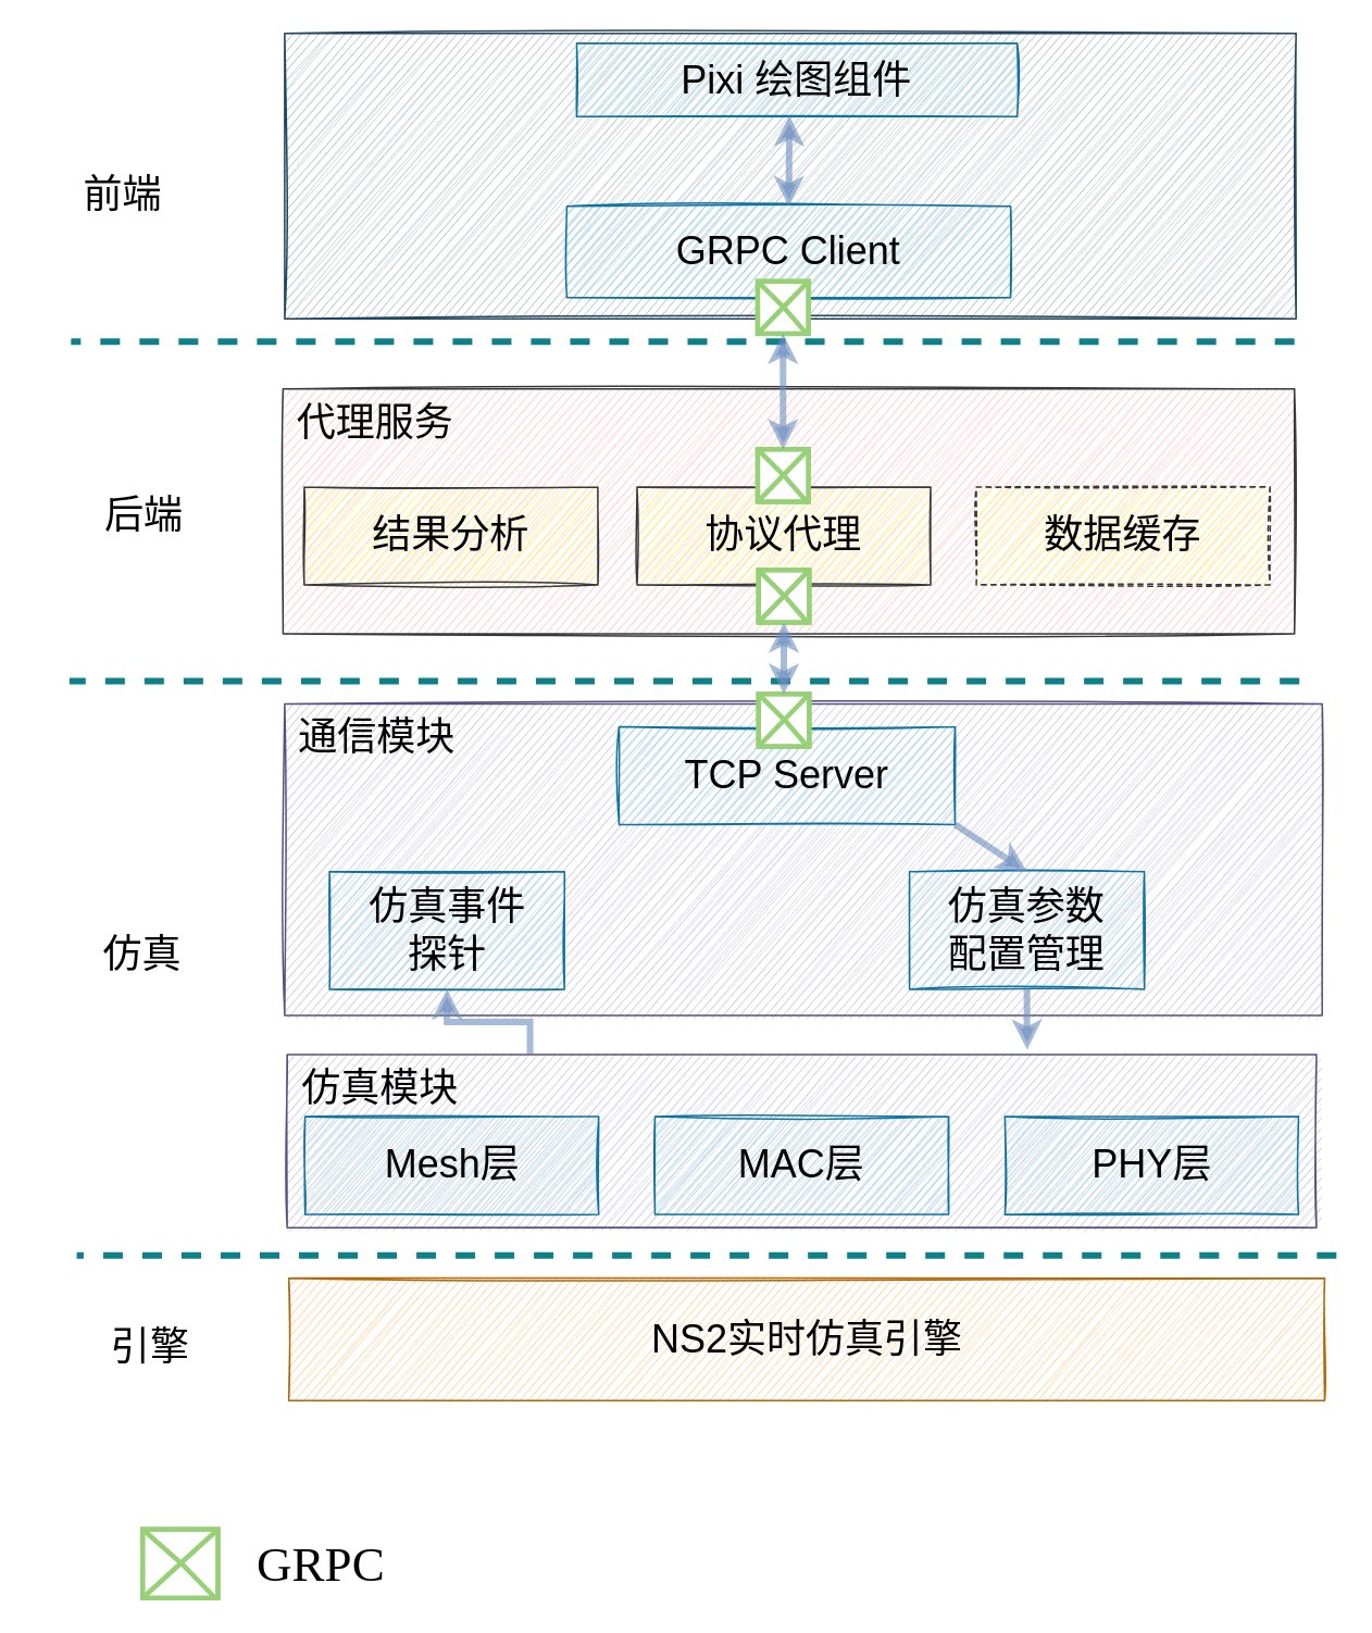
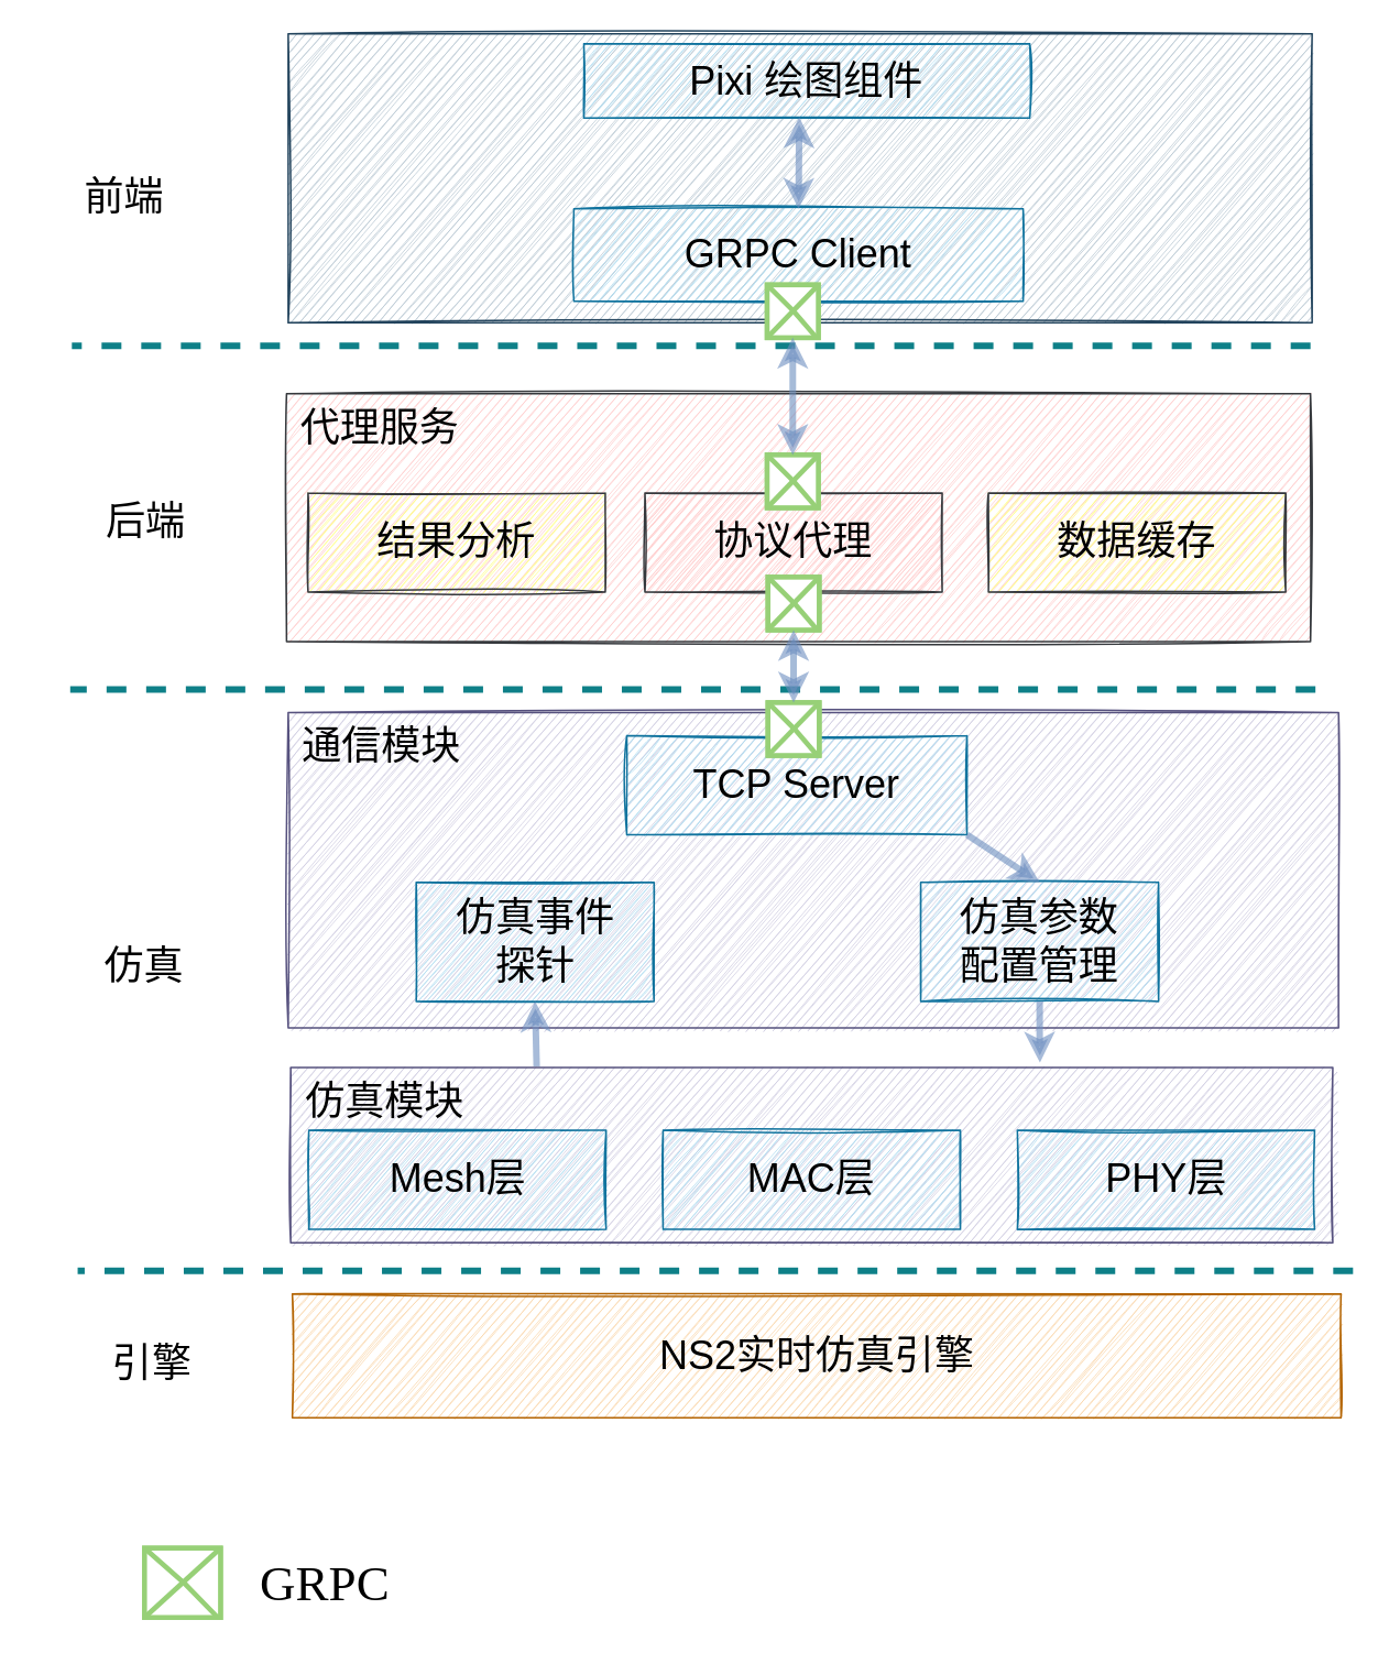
- <mxCell id="10" value="协议代理" style="rounded=0;whiteSpace=wrap;html=1;fontSize=24;fillColor=#ffff88;strokeColor=#36393d;shadow=0;sketch=1;movable=0;resizable=0;rotatable=0;deletable=0;editable=0;locked=1;connectable=0;" parent="1" vertex="1"><mxGeometry x="390" y="298" width="180" height="60" as="geometry" /></mxCell>
+ <mxCell id="10" value="协议代理" style="rounded=0;whiteSpace=wrap;html=1;fontSize=24;fillColor=#ffcccc;strokeColor=#36393d;shadow=0;sketch=1;movable=0;resizable=0;rotatable=0;deletable=0;editable=0;locked=1;connectable=0;" parent="1" vertex="1"><mxGeometry x="390" y="298" width="180" height="60" as="geometry" /></mxCell>
- <mxCell id="11" value="数据缓存" style="rounded=0;whiteSpace=wrap;html=1;fontSize=24;fillColor=#ffff88;strokeColor=#36393d;shadow=0;sketch=1;movable=0;resizable=0;rotatable=0;deletable=0;editable=0;locked=1;connectable=0;dashed=1;" parent="1" vertex="1"><mxGeometry x="598" y="298" width="180" height="60" as="geometry" /></mxCell>
+ <mxCell id="11" value="数据缓存" style="rounded=0;whiteSpace=wrap;html=1;fontSize=24;fillColor=#ffff88;strokeColor=#36393d;shadow=0;sketch=1;movable=0;resizable=0;rotatable=0;deletable=0;editable=0;locked=1;connectable=0;" parent="1" vertex="1"><mxGeometry x="598" y="298" width="180" height="60" as="geometry" /></mxCell>
- <mxCell id="8" value="仿真事件&lt;br&gt;探针" style="rounded=0;whiteSpace=wrap;html=1;fontSize=24;fillColor=#b1ddf0;strokeColor=#10739e;shadow=0;sketch=1;movable=0;resizable=0;rotatable=0;deletable=0;editable=0;locked=1;connectable=0;" parent="1" vertex="1"><mxGeometry x="201.5" y="533.9" width="144" height="72" as="geometry" /></mxCell>
+ <mxCell id="8" value="仿真事件&lt;br&gt;探针" style="rounded=0;whiteSpace=wrap;html=1;fontSize=24;fillColor=#b1ddf0;strokeColor=#10739e;shadow=0;sketch=1;movable=0;resizable=0;rotatable=0;deletable=0;editable=0;locked=1;connectable=0;" parent="1" vertex="1"><mxGeometry x="251.5" y="533.9" width="144" height="72" as="geometry" /></mxCell>
